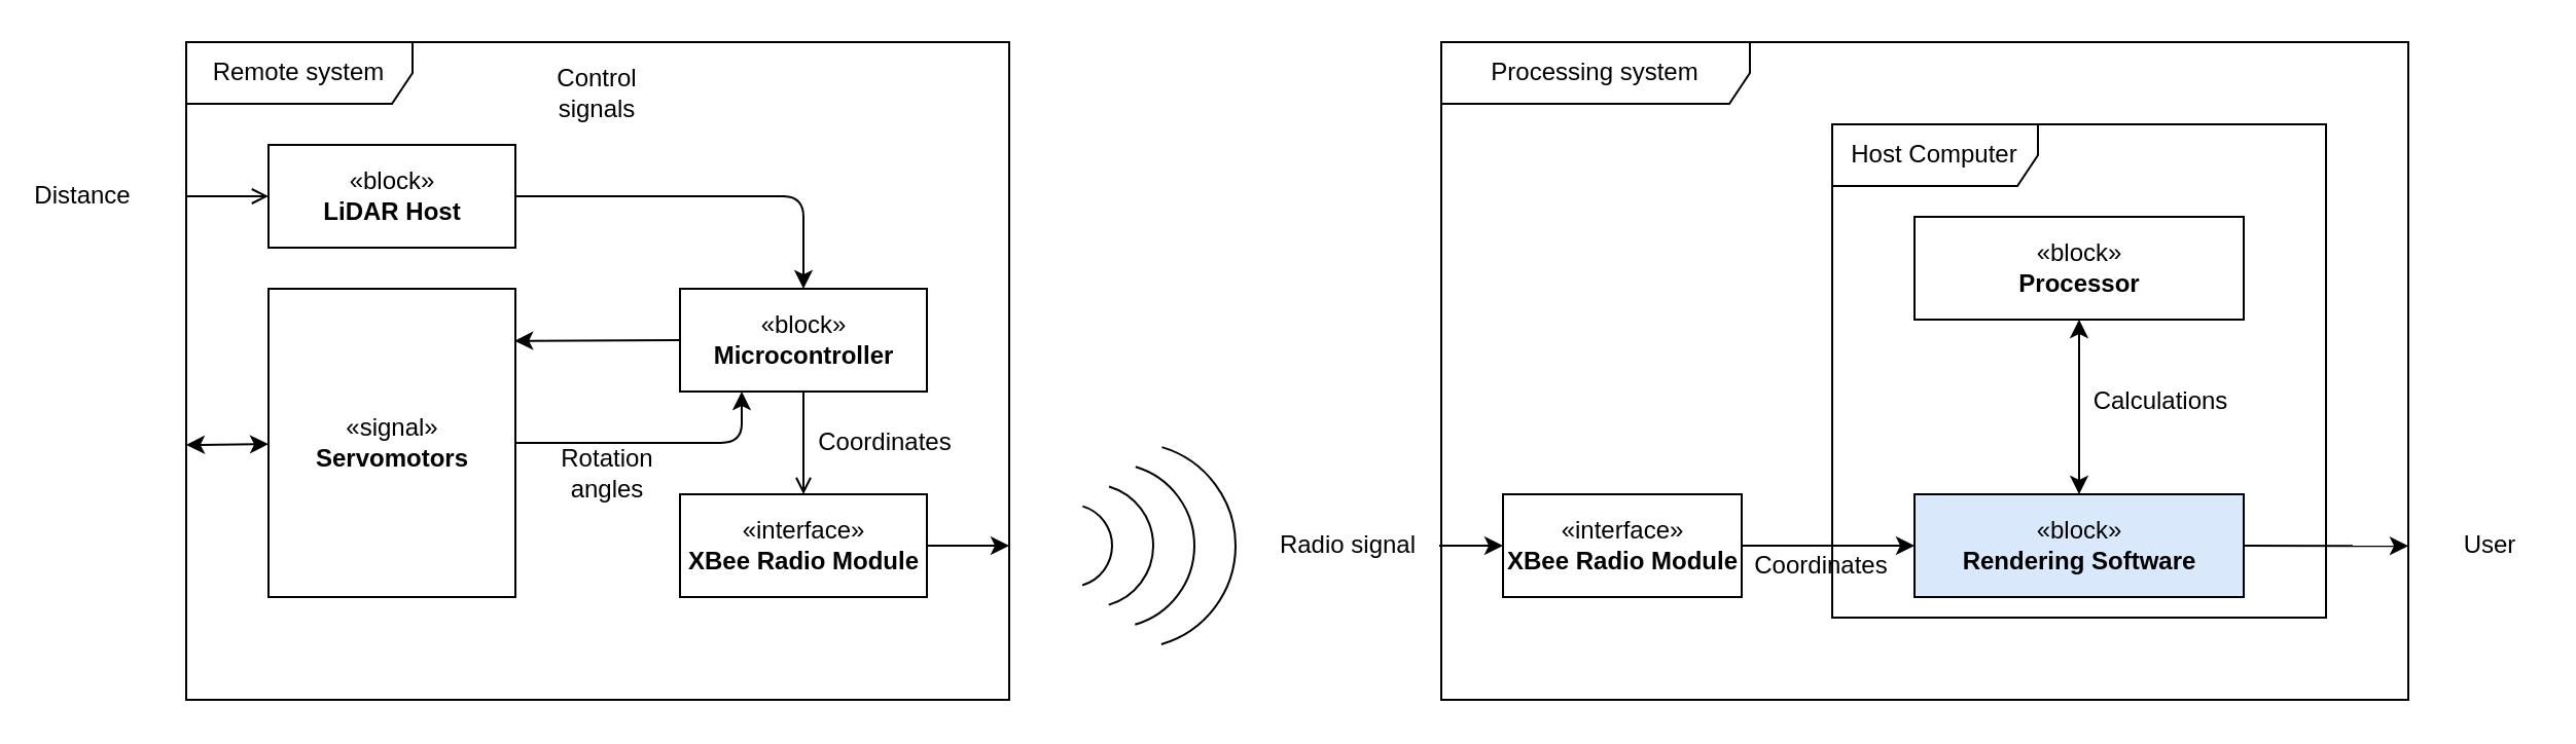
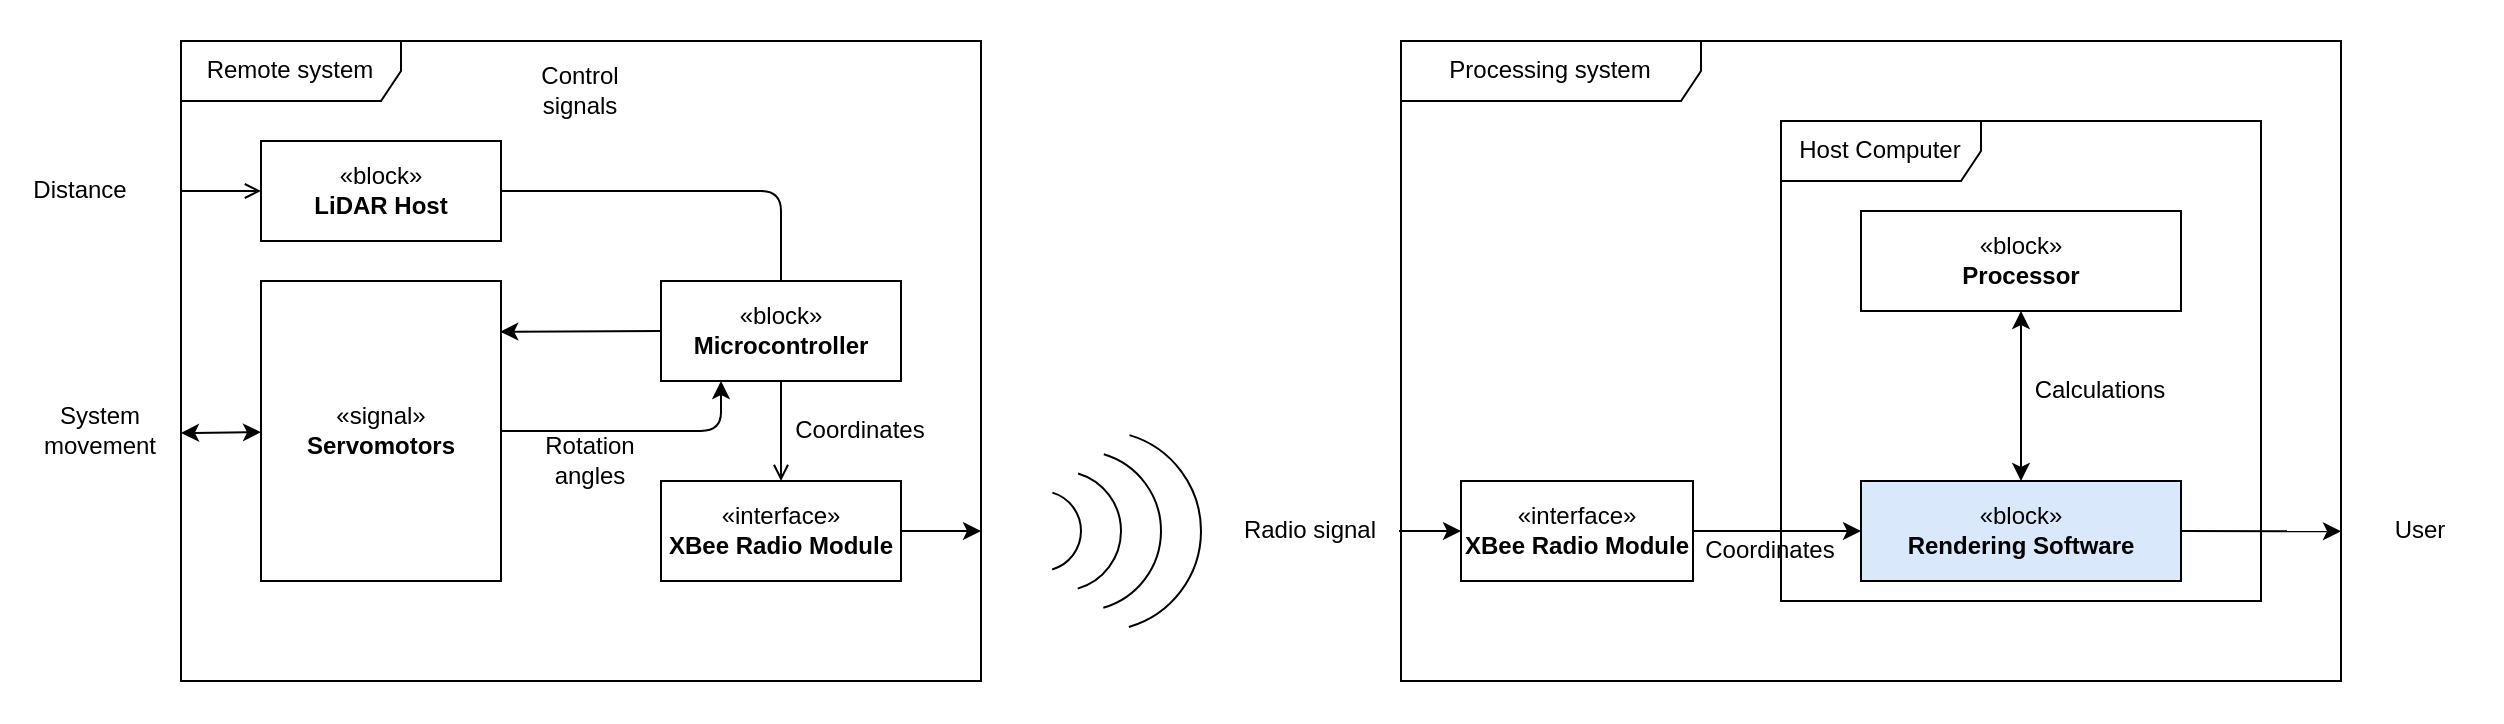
- <mxCell id="26" value="" style="endArrow=classic;html=1;strokeColor=#000000;exitX=1;exitY=0.5;exitDx=0;exitDy=0;entryX=0.5;entryY=0;entryDx=0;entryDy=0;" parent="1" source="3" target="7" edge="1"><mxGeometry width="50" height="50" relative="1" as="geometry"><mxPoint x="130" y="190" as="sourcePoint" /><mxPoint x="180" y="140" as="targetPoint" /><Array as="points"><mxPoint x="390" y="95" /></Array></mxGeometry></mxCell>
+ <mxCell id="26" value="" style="endArrow=none;html=1;strokeColor=#000000;exitX=1;exitY=0.5;exitDx=0;exitDy=0;entryX=0.5;entryY=0;entryDx=0;entryDy=0;" parent="1" source="3" target="7" edge="1"><mxGeometry width="50" height="50" relative="1" as="geometry"><mxPoint x="130" y="190" as="sourcePoint" /><mxPoint x="180" y="140" as="targetPoint" /><Array as="points"><mxPoint x="390" y="95" /></Array></mxGeometry></mxCell>
+ <mxCell id="20" value="System movement" style="text;html=1;strokeColor=none;fillColor=none;align=center;verticalAlign=middle;whiteSpace=wrap;rounded=0;" parent="1" vertex="1"><mxGeometry x="30" y="205" width="40" height="20" as="geometry" /></mxCell>
